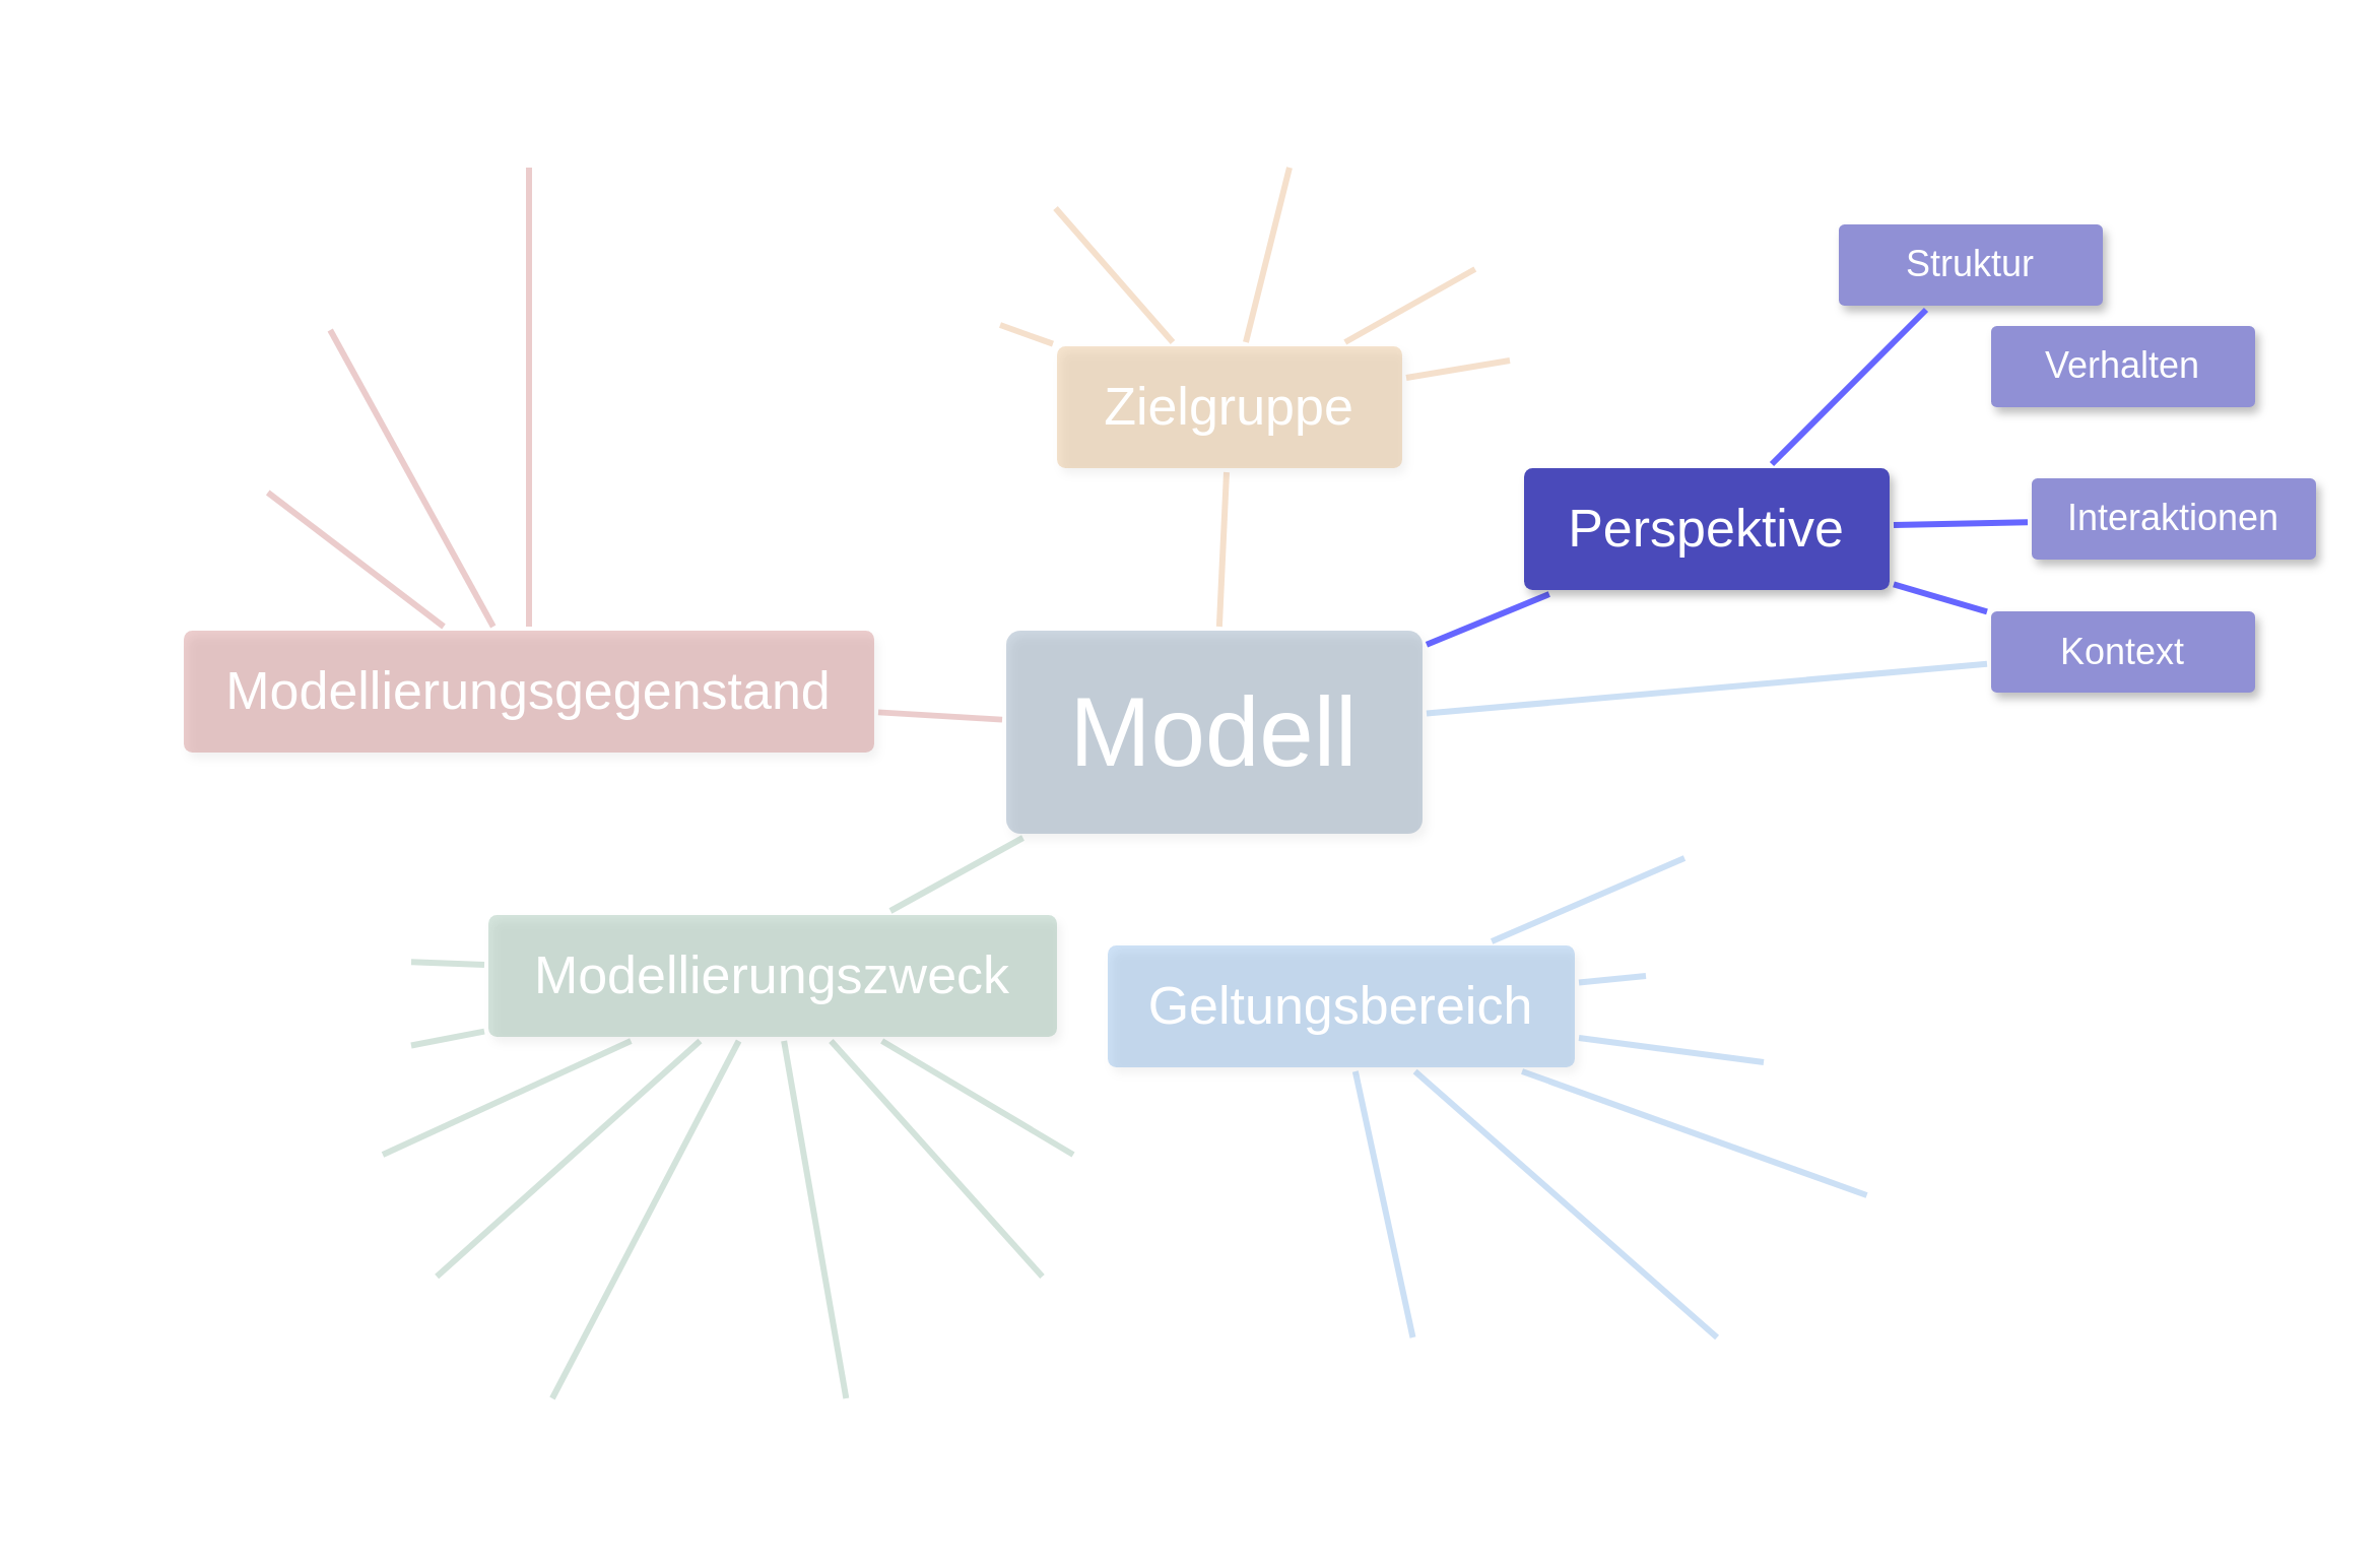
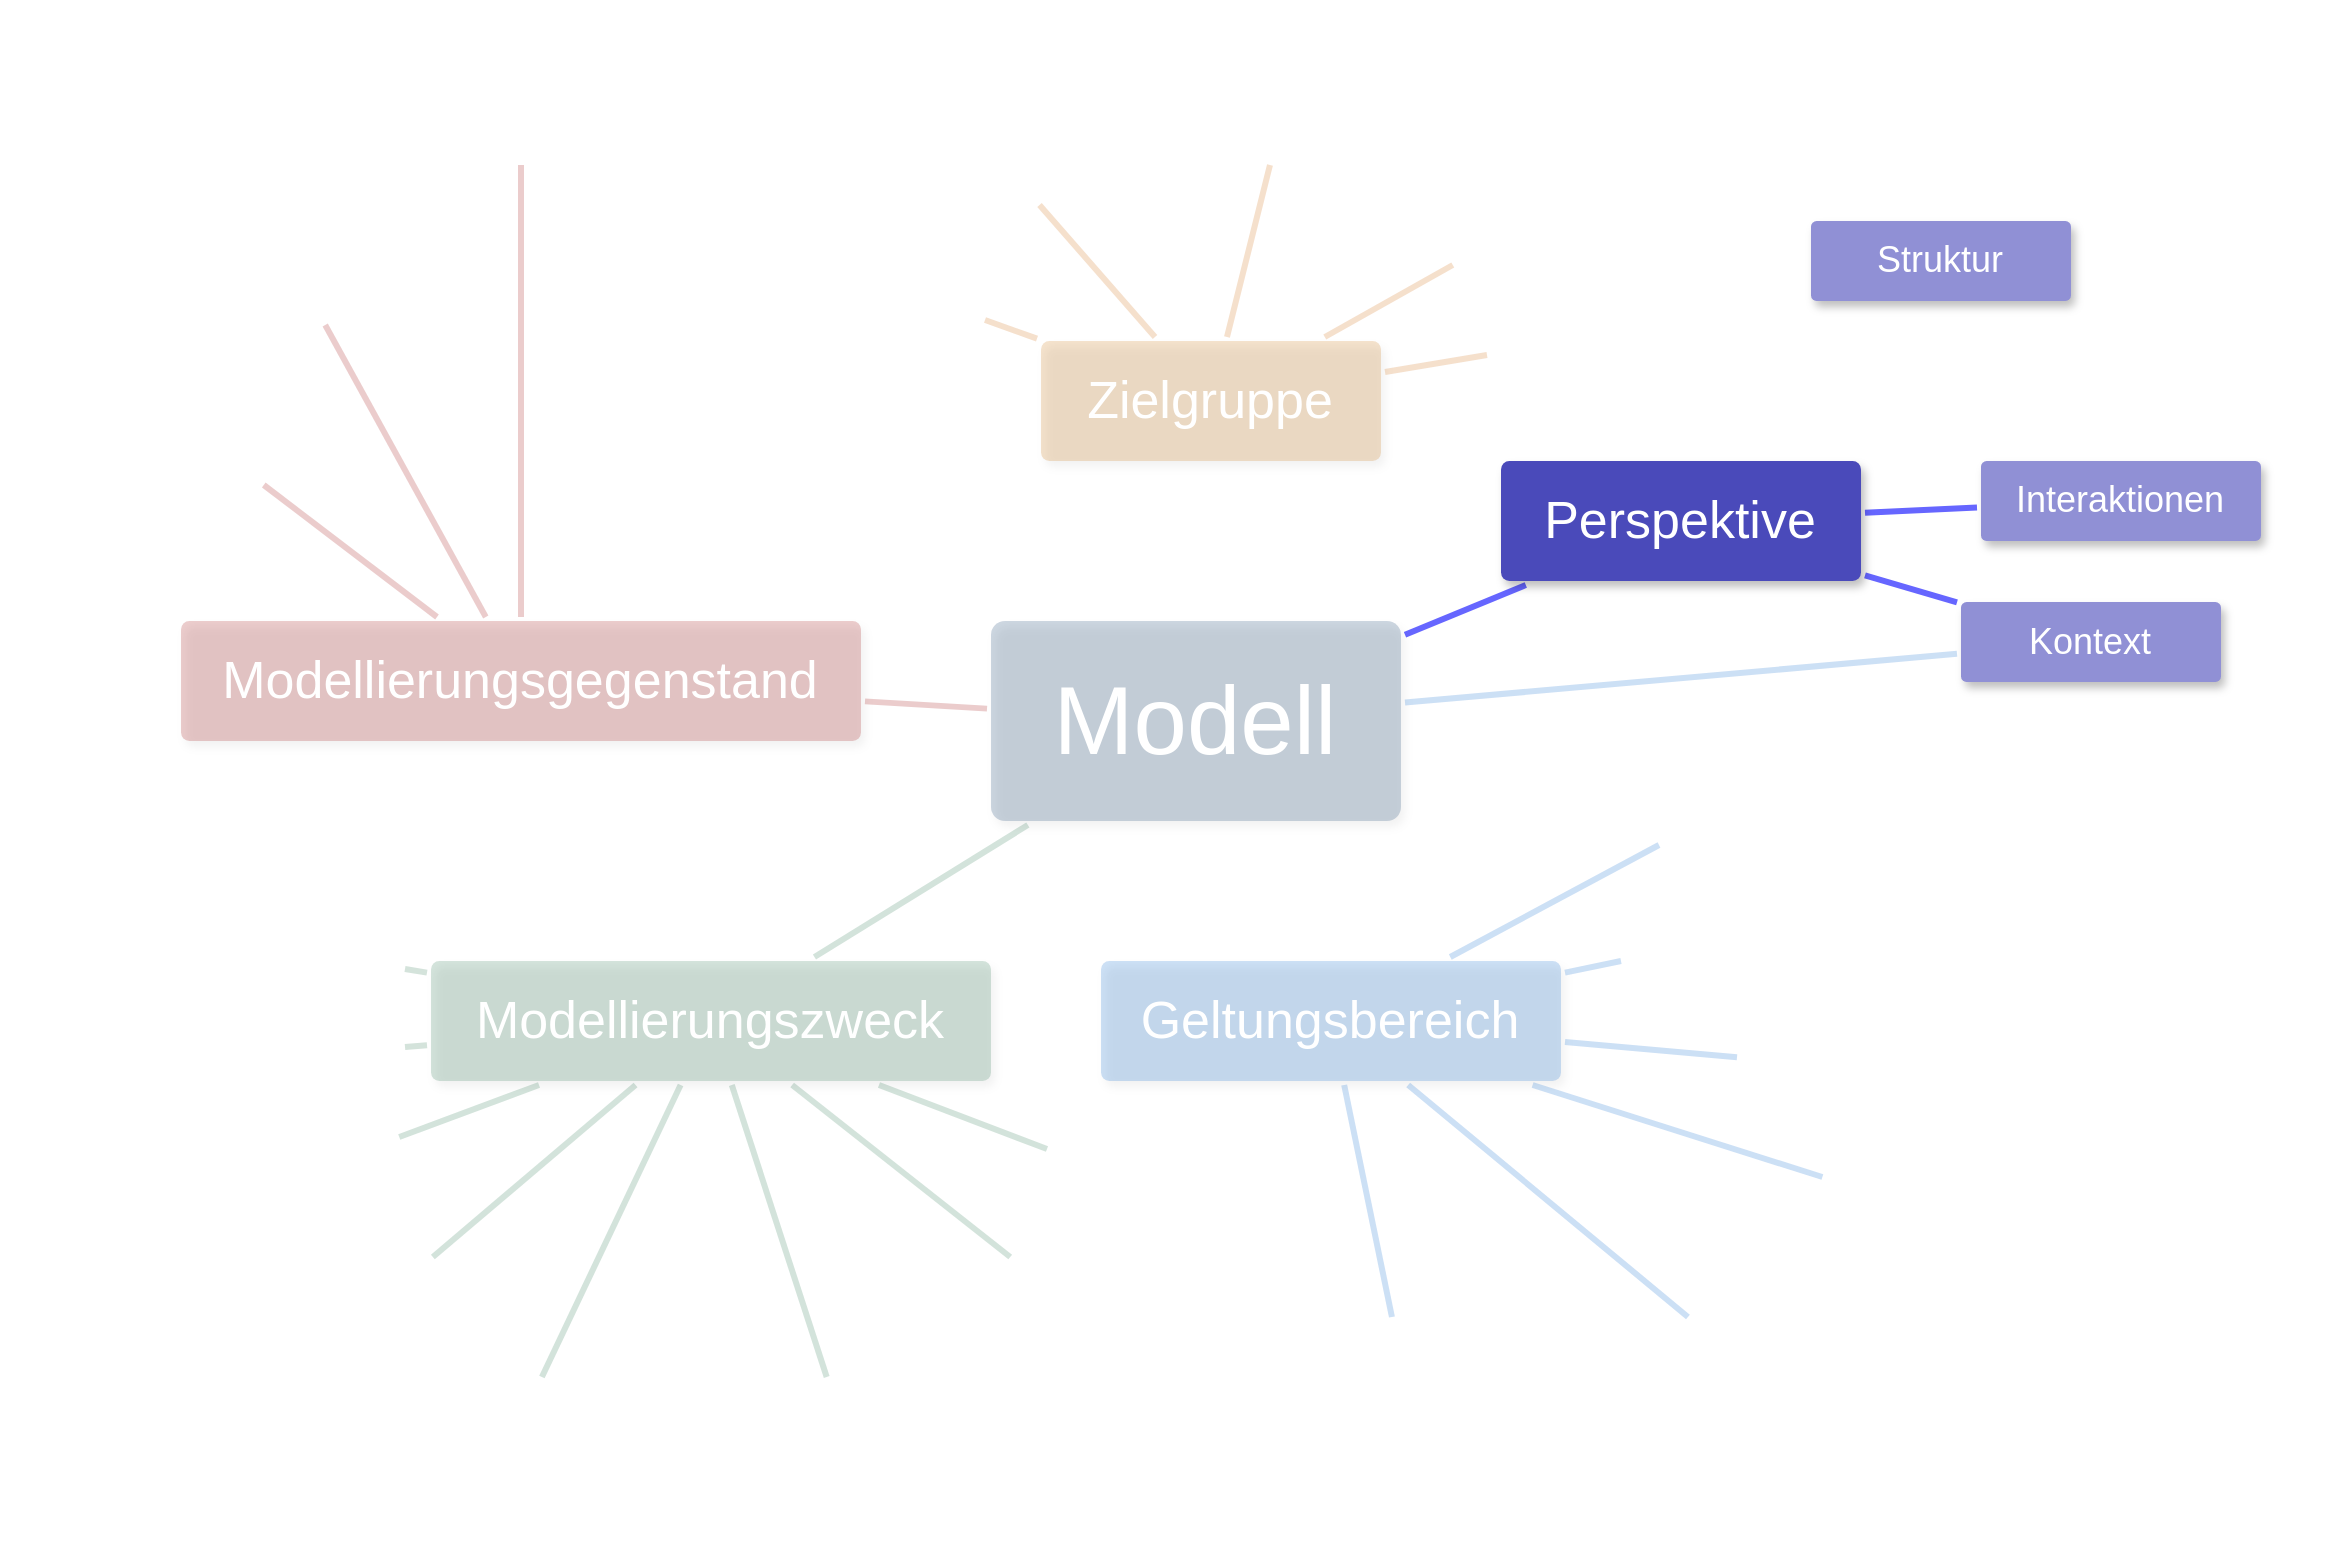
- <mxCell id="27" value="Verhalten" style="rounded=1;whiteSpace=wrap;html=1;shadow=1;labelBackgroundColor=none;strokeColor=none;strokeWidth=3;fillColor=#9090d5;fontFamily=Helvetica;fontSize=18;fontColor=#FFFFFF;align=center;spacing=5;arcSize=7;perimeterSpacing=2;" parent="1" vertex="1"><mxGeometry x="980" y="160" width="130" height="40" as="geometry" /></mxCell>
- <mxCell id="51" style="sketch=0;orthogonalLoop=1;jettySize=auto;html=1;shadow=0;strokeColor=#6666FF;strokeWidth=3;fontSize=26;endArrow=none;endFill=0;" parent="1" source="54" target="26" edge="1"><mxGeometry relative="1" as="geometry" /></mxCell>
- <mxCell id="28" value="Interaktionen" style="rounded=1;whiteSpace=wrap;html=1;shadow=1;labelBackgroundColor=none;strokeColor=none;strokeWidth=3;fillColor=#9090d5;fontFamily=Helvetica;fontSize=18;fontColor=#FFFFFF;align=center;spacing=5;arcSize=7;perimeterSpacing=2;" parent="1" vertex="1"><mxGeometry x="1000" y="235" width="140" height="40" as="geometry" /></mxCell>
+ <mxCell id="28" value="Interaktionen" style="rounded=1;whiteSpace=wrap;html=1;shadow=1;labelBackgroundColor=none;strokeColor=none;strokeWidth=3;fillColor=#9090d5;fontFamily=Helvetica;fontSize=18;fontColor=#FFFFFF;align=center;spacing=5;arcSize=7;perimeterSpacing=2;" parent="1" vertex="1"><mxGeometry x="990" y="230" width="140" height="40" as="geometry" /></mxCell>
- <mxCell id="30" value="" style="rounded=0;jumpStyle=none;html=1;shadow=0;labelBackgroundColor=none;startArrow=none;startFill=0;endArrow=none;endFill=0;jettySize=auto;orthogonalLoop=1;strokeColor=#CC6600;strokeWidth=3;fontFamily=Helvetica;fontSize=16;fontColor=#23445D;spacing=5;opacity=20;" parent="1" source="34" target="39" edge="1"><mxGeometry relative="1" as="geometry" /></mxCell>
- <mxCell id="61" value="Modellierungszweck" style="rounded=1;whiteSpace=wrap;html=1;shadow=1;labelBackgroundColor=none;strokeColor=none;strokeWidth=3;fillColor=#26734D;fontFamily=Helvetica;fontSize=26;fontColor=#ffffff;align=center;spacing=5;fontStyle=0;arcSize=7;perimeterSpacing=2;opacity=20;" parent="1" vertex="1"><mxGeometry x="240" y="450" width="280" height="60" as="geometry" /></mxCell>
+ <mxCell id="61" value="Modellierungszweck" style="rounded=1;whiteSpace=wrap;html=1;shadow=1;labelBackgroundColor=none;strokeColor=none;strokeWidth=3;fillColor=#26734D;fontFamily=Helvetica;fontSize=26;fontColor=#ffffff;align=center;spacing=5;fontStyle=0;arcSize=7;perimeterSpacing=2;opacity=20;" parent="1" vertex="1"><mxGeometry x="215" y="480" width="280" height="60" as="geometry" /></mxCell>
- <mxCell id="40" value="Geltungsbereich" style="rounded=1;whiteSpace=wrap;html=1;shadow=1;labelBackgroundColor=none;strokeColor=none;strokeWidth=3;fillColor=#0066CC;fontFamily=Helvetica;fontSize=26;fontColor=#FFFFFF;align=center;spacing=5;fontStyle=0;arcSize=7;perimeterSpacing=2;opacity=20;" parent="1" vertex="1"><mxGeometry x="545" y="465" width="230" height="60" as="geometry" /></mxCell>
+ <mxCell id="40" value="Geltungsbereich" style="rounded=1;whiteSpace=wrap;html=1;shadow=1;labelBackgroundColor=none;strokeColor=none;strokeWidth=3;fillColor=#0066CC;fontFamily=Helvetica;fontSize=26;fontColor=#FFFFFF;align=center;spacing=5;fontStyle=0;arcSize=7;perimeterSpacing=2;opacity=20;" parent="1" vertex="1"><mxGeometry x="550" y="480" width="230" height="60" as="geometry" /></mxCell>
